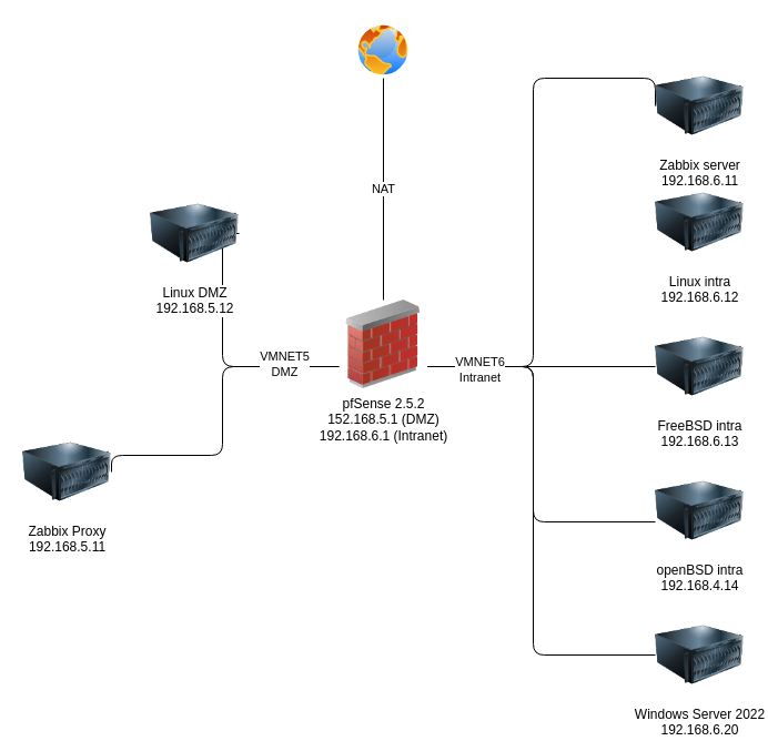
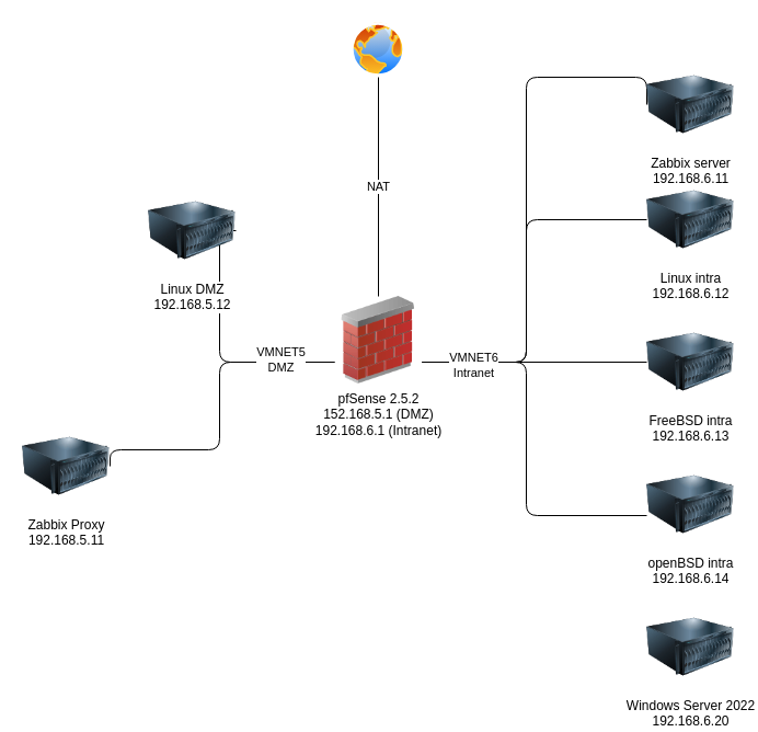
+ <mxCell id="2" style="edgeStyle=orthogonalEdgeStyle;rounded=1;orthogonalLoop=1;jettySize=auto;html=1;entryX=0;entryY=0.5;entryDx=0;entryDy=0;endArrow=none;endFill=0;" parent="1" source="3" target="9" edge="1"><mxGeometry relative="1" as="geometry"><Array as="points"><mxPoint x="480" y="330" /><mxPoint x="480" y="200" /></Array></mxGeometry></mxCell>
- <mxCell id="20" value="&lt;div&gt;openBSD intra&lt;/div&gt;&lt;div&gt;192.168.4.14&lt;br&gt;&lt;/div&gt;" style="image;html=1;image=img/lib/clip_art/computers/Server_128x128.png" vertex="1" parent="1"><mxGeometry x="590" y="420" width="80" height="80" as="geometry" /></mxCell>
+ <mxCell id="20" value="&lt;div&gt;openBSD intra&lt;/div&gt;&lt;div&gt;192.168.6.14&lt;br&gt;&lt;/div&gt;" style="image;html=1;image=img/lib/clip_art/computers/Server_128x128.png" vertex="1" parent="1"><mxGeometry x="590" y="420" width="80" height="80" as="geometry" /></mxCell>
- <mxCell id="14" style="edgeStyle=orthogonalEdgeStyle;rounded=1;orthogonalLoop=1;jettySize=auto;html=1;endArrow=none;endFill=0;" edge="1" parent="1" source="15" target="3"><mxGeometry relative="1" as="geometry"><Array as="points"><mxPoint x="480" y="590" /><mxPoint x="480" y="330" /></Array></mxGeometry></mxCell>
